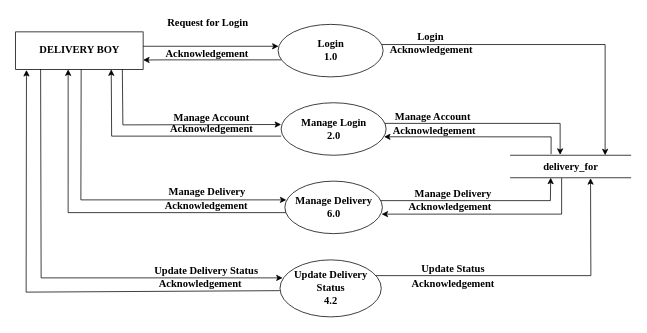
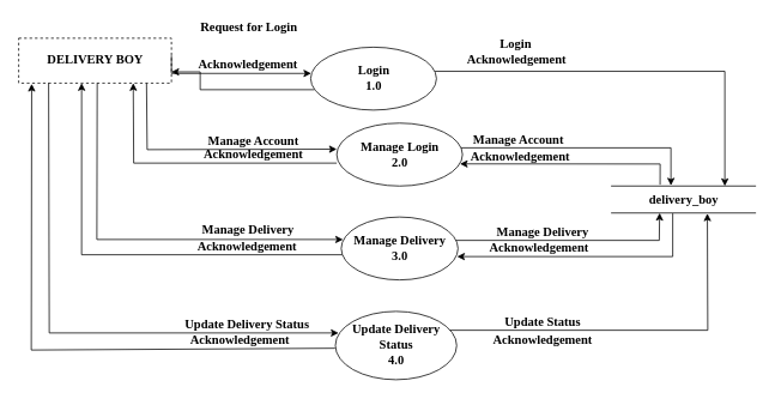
- <mxCell id="6" value="&lt;b style=&quot;font-size: 14px&quot;&gt;&lt;font color=&quot;#000000&quot; style=&quot;font-size: 14px&quot;&gt;DELIVERY BOY&lt;/font&gt;&lt;/b&gt;" style="html=1;dashed=0;whitespace=wrap;fillColor=none;strokeColor=#000000;fontFamily=Times New Roman;fontSize=14;" parent="1" vertex="1"><mxGeometry x="20" y="42" width="170" height="50" as="geometry" /></mxCell>
+ <mxCell id="6" value="&lt;b style=&quot;font-size: 14px&quot;&gt;&lt;font color=&quot;#000000&quot; style=&quot;font-size: 14px&quot;&gt;DELIVERY BOY&lt;/font&gt;&lt;/b&gt;" style="html=1;dashed=1;whitespace=wrap;fillColor=none;strokeColor=#000000;fontFamily=Times New Roman;fontSize=14;" parent="1" vertex="1"><mxGeometry x="20" y="42" width="170" height="50" as="geometry" /></mxCell>
- <mxCell id="8" value="Login&lt;br&gt;1.0" style="shape=ellipse;html=1;dashed=0;whitespace=wrap;perimeter=ellipsePerimeter;labelBackgroundColor=#FFFFFF;fontSize=14;fontColor=#000000;strokeColor=#000000;fillColor=#FFFFFF;fontStyle=1;fontFamily=Times New Roman;" parent="1" vertex="1"><mxGeometry x="370" y="32" width="140" height="70" as="geometry" /></mxCell>
+ <mxCell id="8" value="Login&lt;br&gt;1.0" style="shape=ellipse;html=1;dashed=0;whitespace=wrap;perimeter=ellipsePerimeter;labelBackgroundColor=#FFFFFF;fontSize=14;fontColor=#000000;strokeColor=#000000;fillColor=#FFFFFF;fontStyle=1;fontFamily=Times New Roman;" parent="1" vertex="1"><mxGeometry x="345" y="52" width="140" height="70" as="geometry" /></mxCell>
- <mxCell id="19" value="&lt;b style=&quot;font-size: 14px&quot;&gt;delivery_for&lt;/b&gt;" style="html=1;dashed=0;whitespace=wrap;shape=partialRectangle;right=0;left=0;fontSize=14;fontColor=#000000;strokeColor=#000000;fillColor=none;fontFamily=Times New Roman;" parent="1" vertex="1"><mxGeometry x="680" y="206.5" width="160" height="30" as="geometry" /></mxCell>
+ <mxCell id="19" value="&lt;b style=&quot;font-size: 14px&quot;&gt;delivery_boy&lt;/b&gt;" style="html=1;dashed=0;whitespace=wrap;shape=partialRectangle;right=0;left=0;fontSize=14;fontColor=#000000;strokeColor=#000000;fillColor=none;fontFamily=Times New Roman;" parent="1" vertex="1"><mxGeometry x="680" y="206.5" width="160" height="30" as="geometry" /></mxCell>
- <mxCell id="13" value="Manage Delivery&lt;br style=&quot;font-size: 14px&quot;&gt;6.0" style="shape=ellipse;html=1;dashed=0;whitespace=wrap;perimeter=ellipsePerimeter;labelBackgroundColor=#FFFFFF;fontSize=14;fontColor=#000000;strokeColor=#000000;fillColor=#FFFFFF;fontStyle=1;fontFamily=Times New Roman;" parent="1" vertex="1"><mxGeometry x="379" y="241" width="130" height="70" as="geometry" /></mxCell>
+ <mxCell id="13" value="Manage Delivery&lt;br style=&quot;font-size: 14px&quot;&gt;3.0" style="shape=ellipse;html=1;dashed=0;whitespace=wrap;perimeter=ellipsePerimeter;labelBackgroundColor=#FFFFFF;fontSize=14;fontColor=#000000;strokeColor=#000000;fillColor=#FFFFFF;fontStyle=1;fontFamily=Times New Roman;" parent="1" vertex="1"><mxGeometry x="379" y="241" width="130" height="70" as="geometry" /></mxCell>
- <mxCell id="31" value="Update Delivery &lt;br&gt;Status&lt;br&gt;4.2" style="shape=ellipse;html=1;dashed=0;whitespace=wrap;perimeter=ellipsePerimeter;labelBackgroundColor=#FFFFFF;fontSize=14;fontColor=#000000;strokeColor=#000000;fillColor=#FFFFFF;fontStyle=1;fontFamily=Times New Roman;" vertex="1" parent="1"><mxGeometry x="372.5" y="346" width="135" height="76" as="geometry" /></mxCell>
+ <mxCell id="31" value="Update Delivery &lt;br&gt;Status&lt;br&gt;4.0" style="shape=ellipse;html=1;dashed=0;whitespace=wrap;perimeter=ellipsePerimeter;labelBackgroundColor=#FFFFFF;fontSize=14;fontColor=#000000;strokeColor=#000000;fillColor=#FFFFFF;fontStyle=1;fontFamily=Times New Roman;" vertex="1" parent="1"><mxGeometry x="372.5" y="346" width="135" height="76" as="geometry" /></mxCell>
